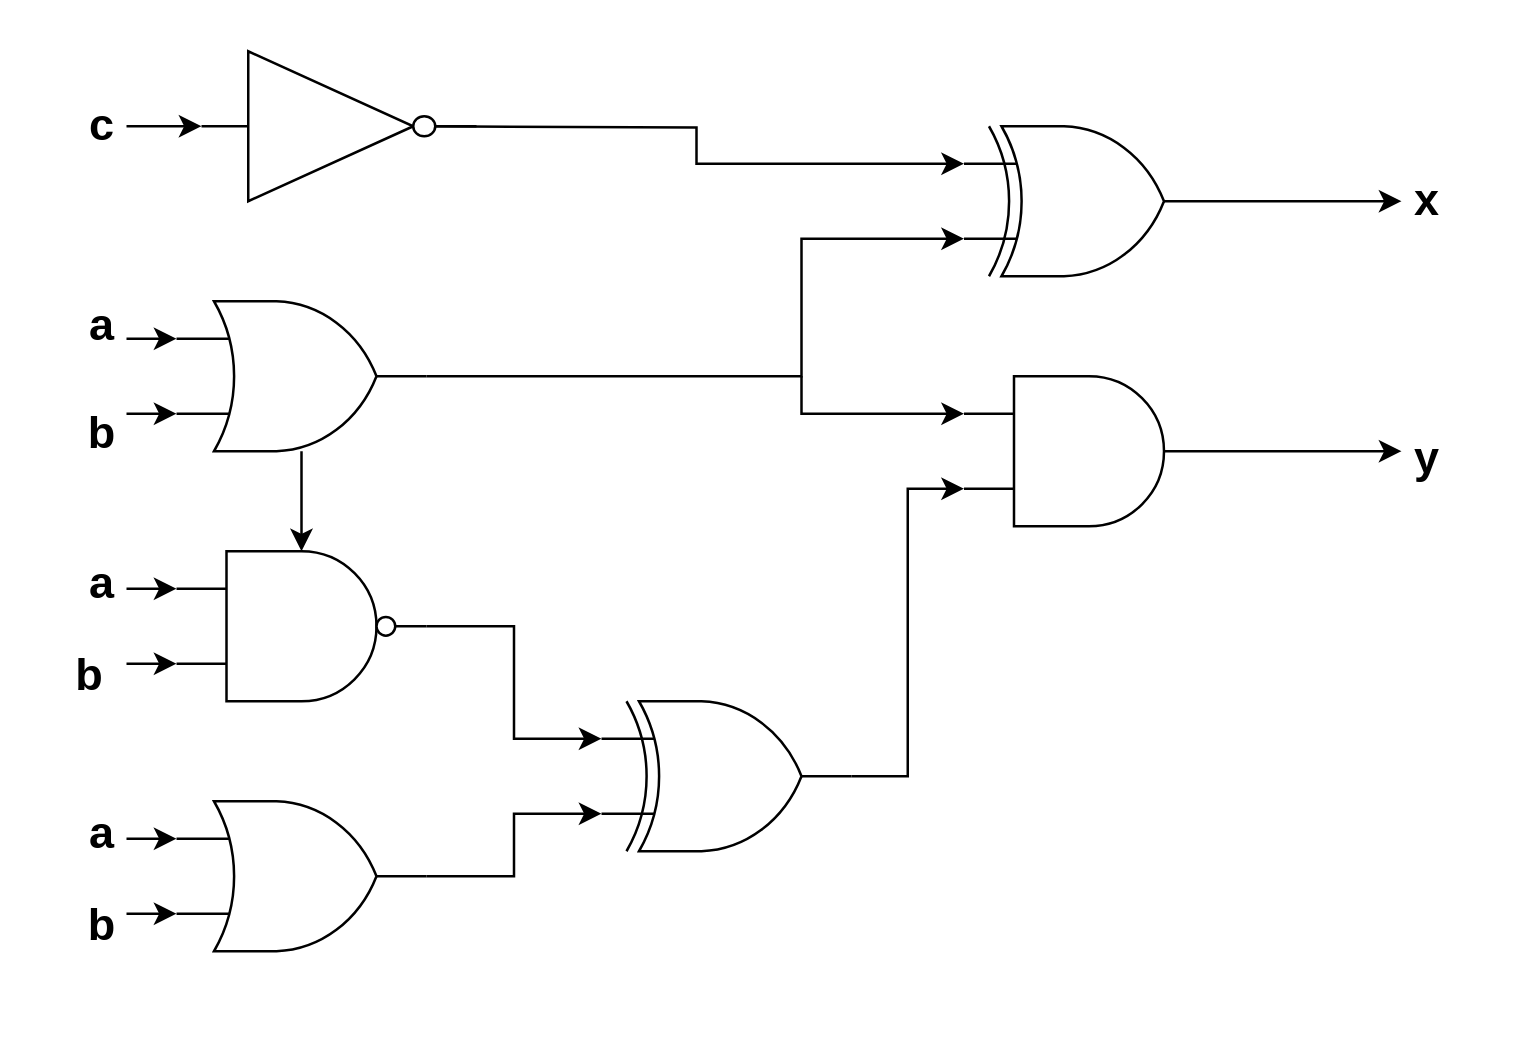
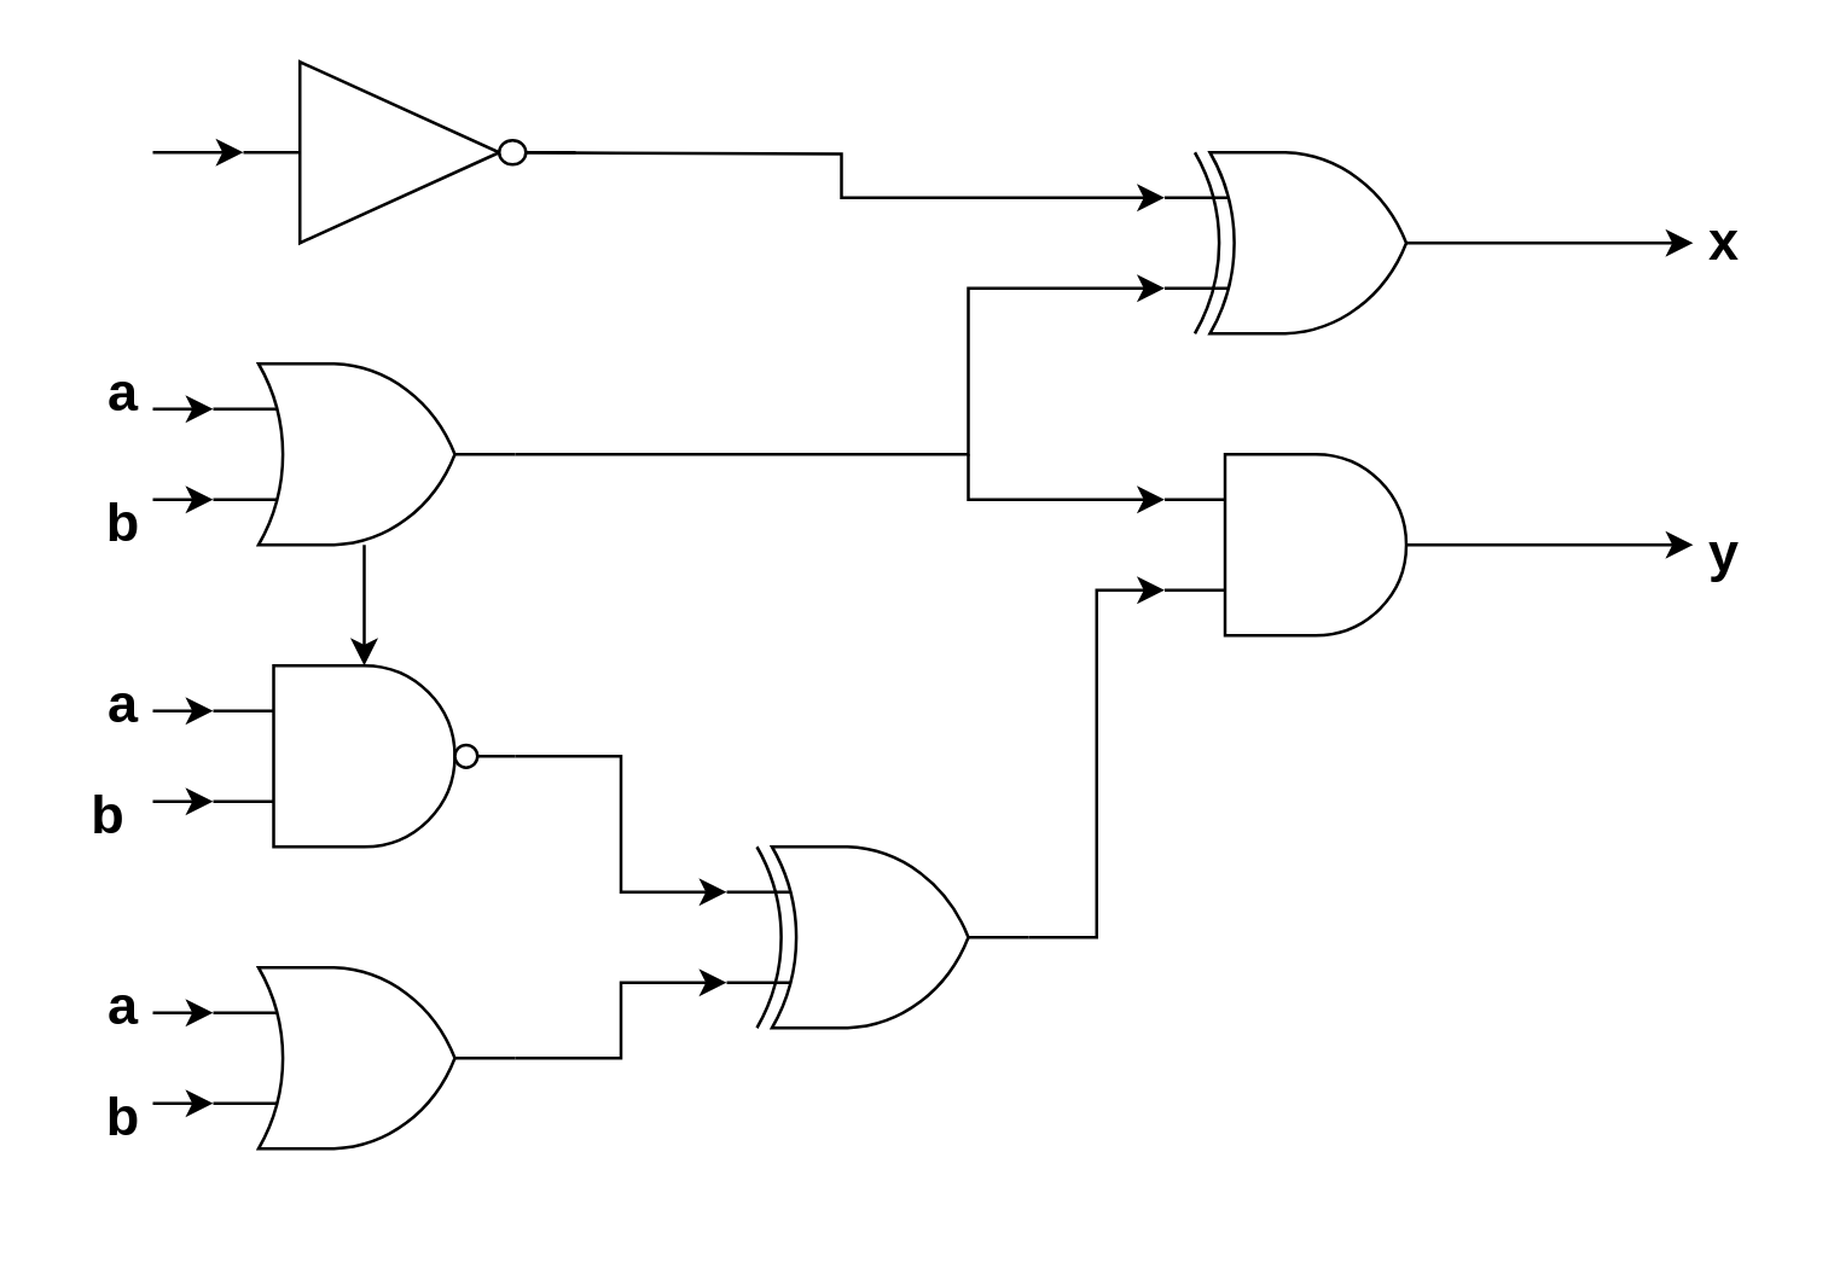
- <mxCell id="25" value="&lt;h2&gt;c&lt;/h2&gt;" style="text;html=1;align=center;verticalAlign=middle;resizable=0;points=[];autosize=1;strokeColor=none;fillColor=none;" parent="1" vertex="1"><mxGeometry x="25" y="20" width="30" height="60" as="geometry" /></mxCell>
